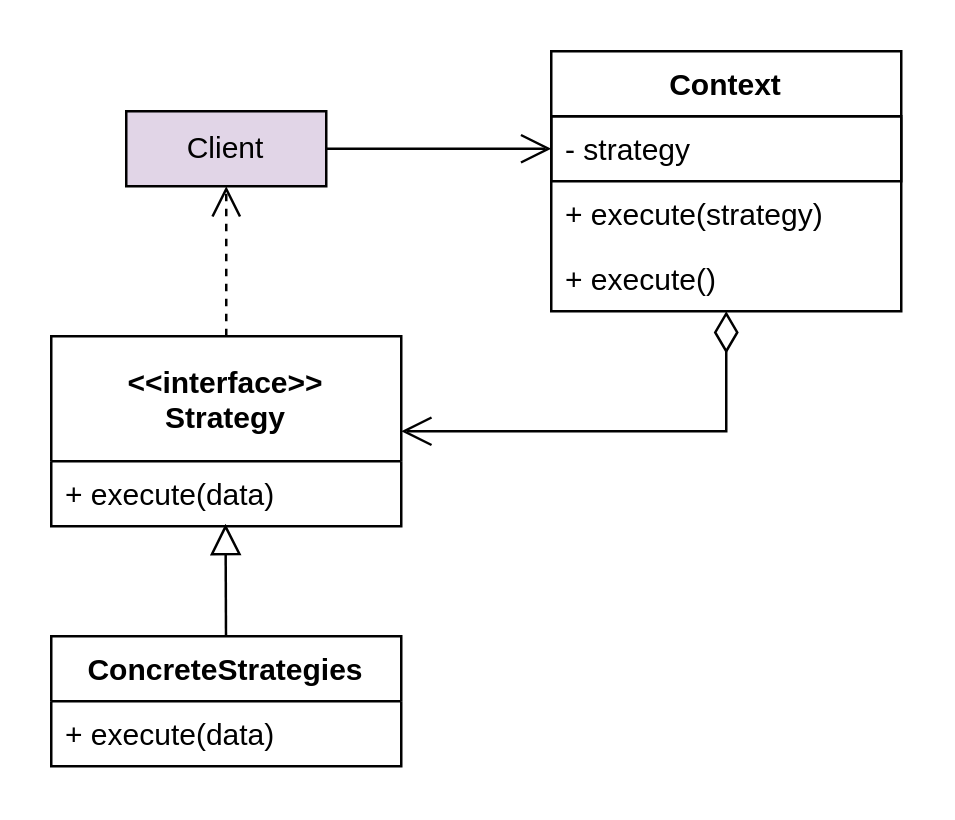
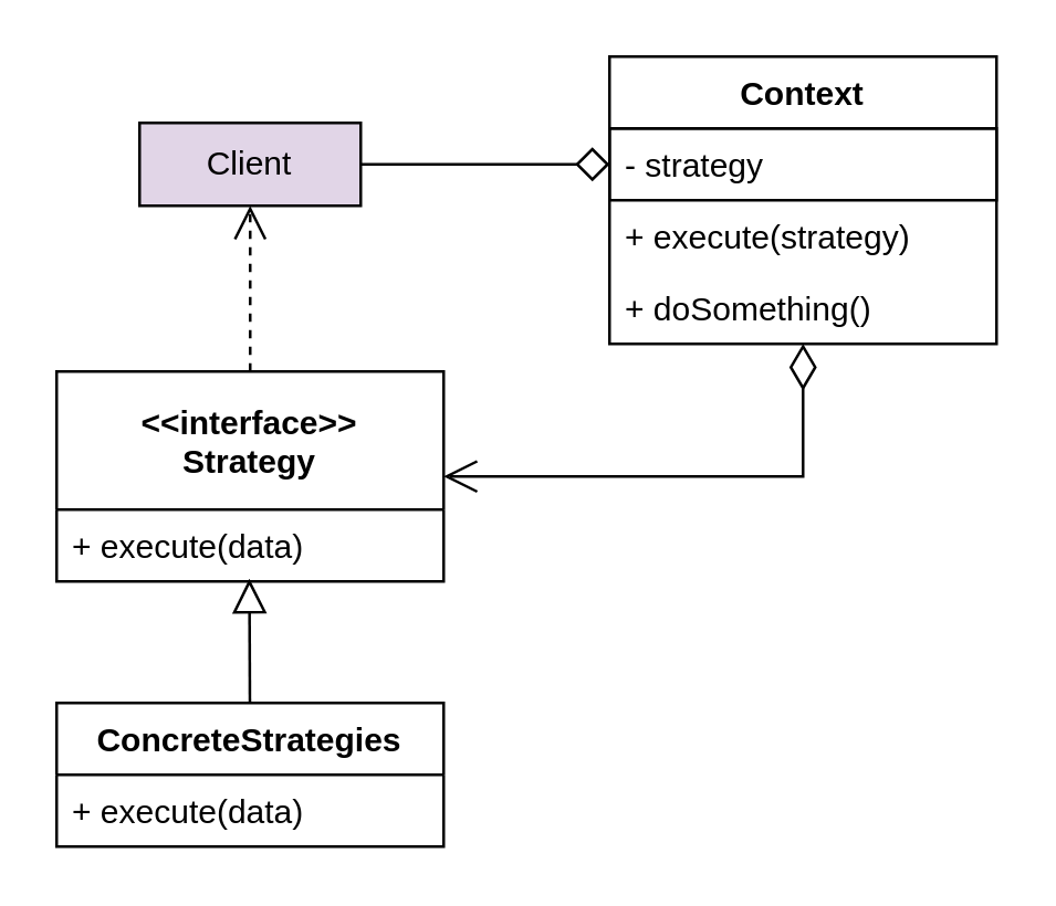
- <mxCell id="2" style="edgeStyle=none;rounded=0;orthogonalLoop=1;jettySize=auto;html=1;fontFamily=Helvetica;endArrow=open;endFill=0;endSize=10;entryX=0;entryY=0.5;entryDx=0;entryDy=0;" edge="1" parent="1" source="3" target="12"><mxGeometry relative="1" as="geometry"><mxPoint x="210" y="50.789" as="targetPoint" /></mxGeometry></mxCell>
+ <mxCell id="2" style="edgeStyle=none;rounded=0;orthogonalLoop=1;jettySize=auto;html=1;fontFamily=Helvetica;endArrow=diamond;endFill=0;endSize=10;entryX=0;entryY=0.5;entryDx=0;entryDy=0;" edge="1" parent="1" source="3" target="12"><mxGeometry relative="1" as="geometry"><mxPoint x="210" y="50.789" as="targetPoint" /></mxGeometry></mxCell>
- <mxCell id="14" value="+ execute()" style="text;strokeColor=none;fillColor=none;align=left;verticalAlign=top;spacingLeft=4;spacingRight=4;overflow=hidden;rotatable=0;points=[[0,0.5],[1,0.5]];portConstraint=eastwest;fontFamily=Helvetica;" vertex="1" parent="11"><mxGeometry y="78" width="140" height="26" as="geometry" /></mxCell>
+ <mxCell id="14" value="+ doSomething()" style="text;strokeColor=none;fillColor=none;align=left;verticalAlign=top;spacingLeft=4;spacingRight=4;overflow=hidden;rotatable=0;points=[[0,0.5],[1,0.5]];portConstraint=eastwest;fontFamily=Helvetica;" vertex="1" parent="11"><mxGeometry y="78" width="140" height="26" as="geometry" /></mxCell>
